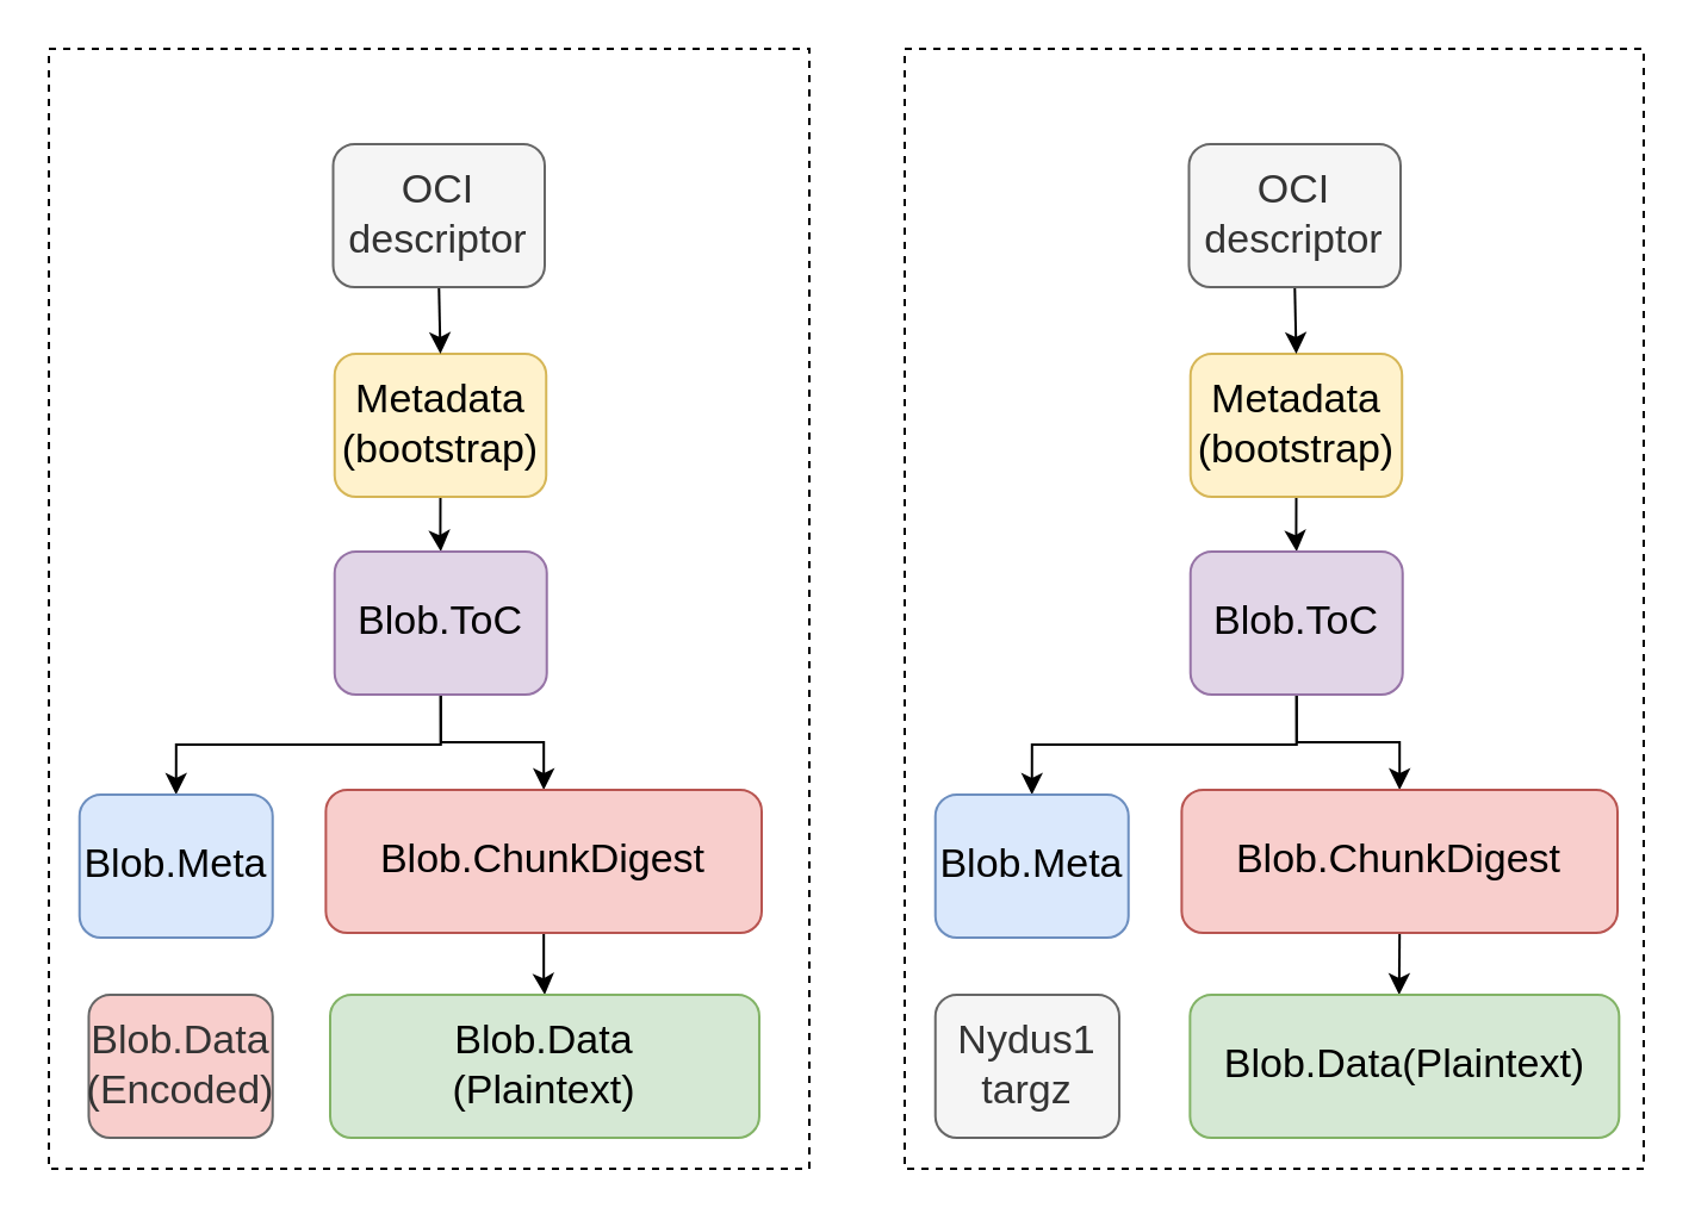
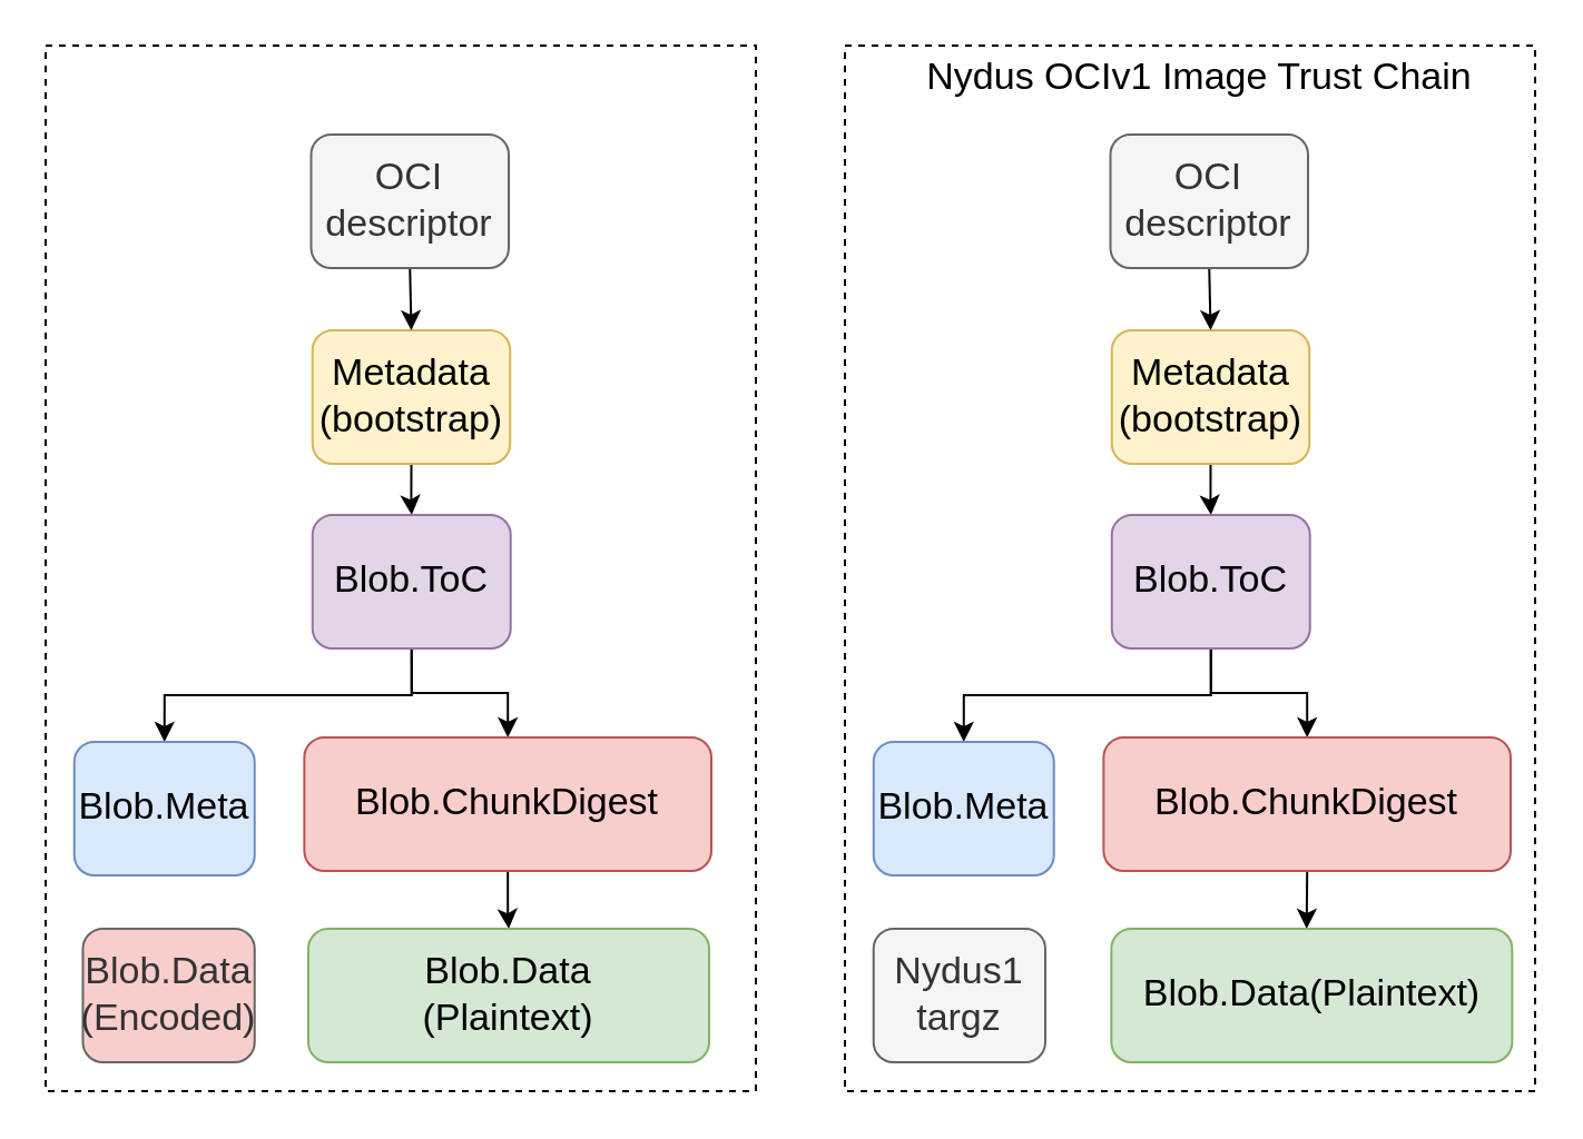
+ <mxCell id="25" value="Nydus OCIv1 Image Trust Chain" style="text;html=1;strokeColor=none;fillColor=none;align=center;verticalAlign=middle;whiteSpace=wrap;rounded=0;fontSize=17;fontColor=#000000;" vertex="1" parent="1"><mxGeometry x="405.87" y="20" width="264.81" height="30" as="geometry" /></mxCell>
